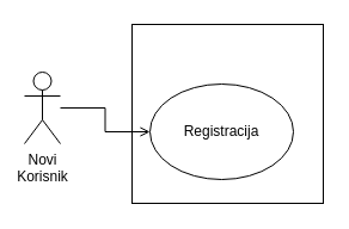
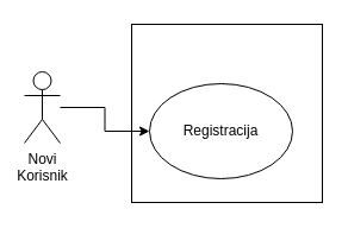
- <mxCell id="3" style="edgeStyle=orthogonalEdgeStyle;rounded=0;orthogonalLoop=1;jettySize=auto;html=1;endArrow=open;" edge="1" parent="1" source="4" target="5"><mxGeometry relative="1" as="geometry" /></mxCell>
+ <mxCell id="3" style="edgeStyle=orthogonalEdgeStyle;rounded=0;orthogonalLoop=1;jettySize=auto;html=1;" edge="1" parent="1" source="4" target="5"><mxGeometry relative="1" as="geometry" /></mxCell>
